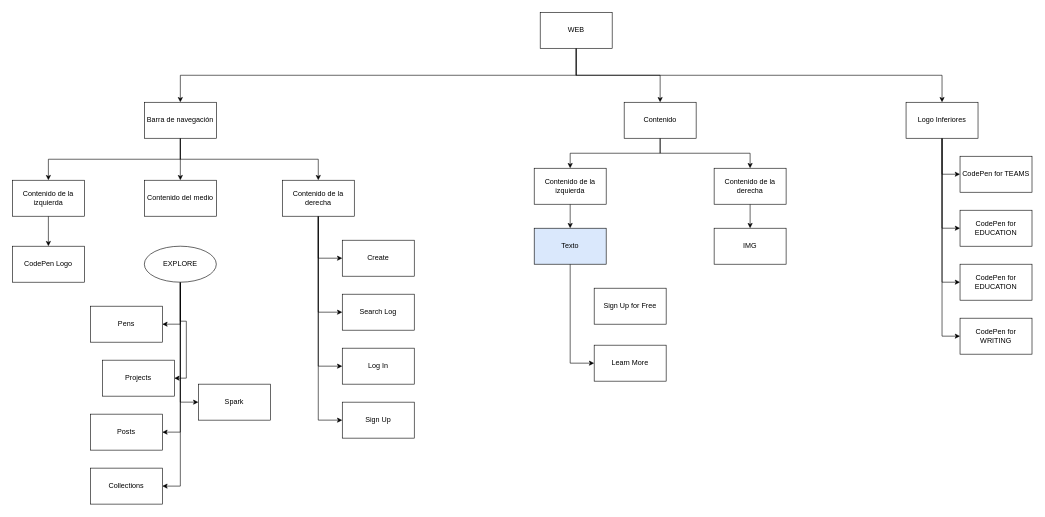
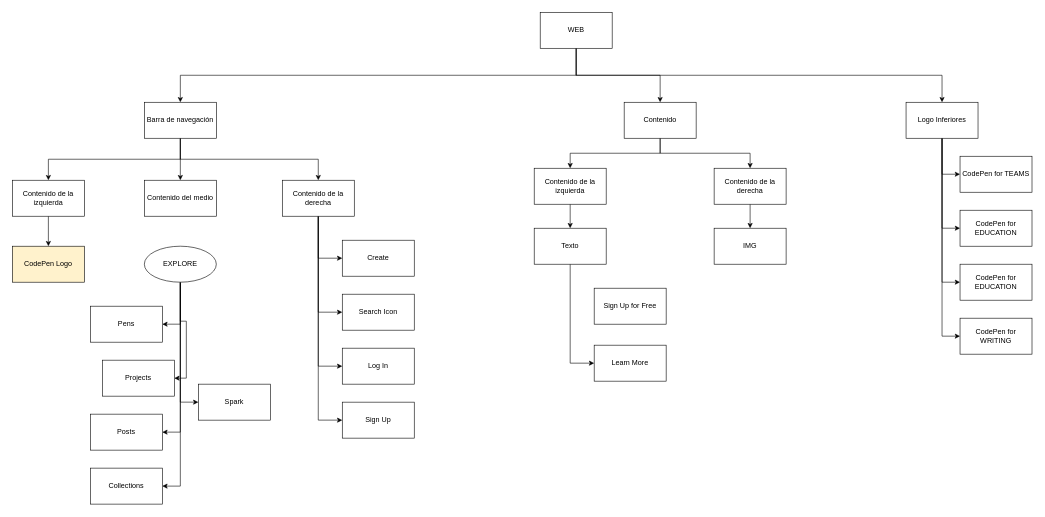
- <mxCell id="49" value="Texto" style="rounded=0;whiteSpace=wrap;html=1;fillColor=#dae8fc;" vertex="1" parent="1"><mxGeometry x="890" y="380" width="120" height="60" as="geometry" /></mxCell>
+ <mxCell id="49" value="Texto" style="rounded=0;whiteSpace=wrap;html=1;" vertex="1" parent="1"><mxGeometry x="890" y="380" width="120" height="60" as="geometry" /></mxCell>
- <mxCell id="18" value="CodePen Logo" style="rounded=0;whiteSpace=wrap;html=1;" vertex="1" parent="1"><mxGeometry x="20" y="410" width="120" height="60" as="geometry" /></mxCell>
+ <mxCell id="18" value="CodePen Logo" style="rounded=0;whiteSpace=wrap;html=1;fillColor=#fff2cc;" vertex="1" parent="1"><mxGeometry x="20" y="410" width="120" height="60" as="geometry" /></mxCell>
- <mxCell id="39" value="Search Log" style="rounded=0;whiteSpace=wrap;html=1;" vertex="1" parent="1"><mxGeometry x="570" y="490" width="120" height="60" as="geometry" /></mxCell>
+ <mxCell id="39" value="Search Icon" style="rounded=0;whiteSpace=wrap;html=1;" vertex="1" parent="1"><mxGeometry x="570" y="490" width="120" height="60" as="geometry" /></mxCell>
